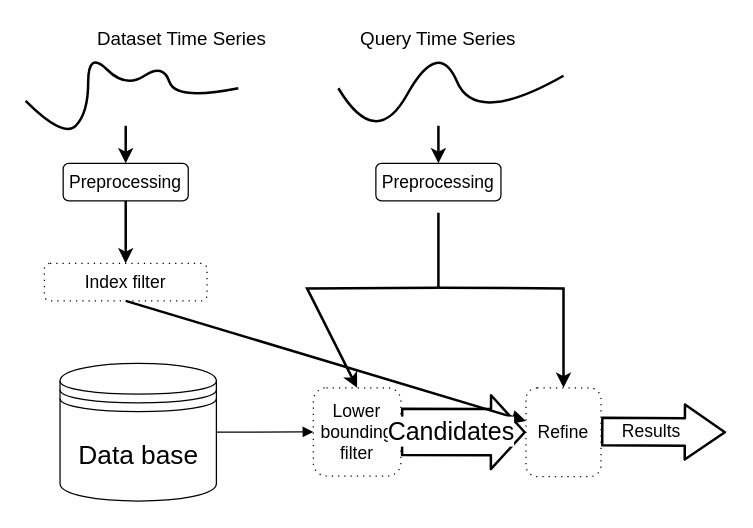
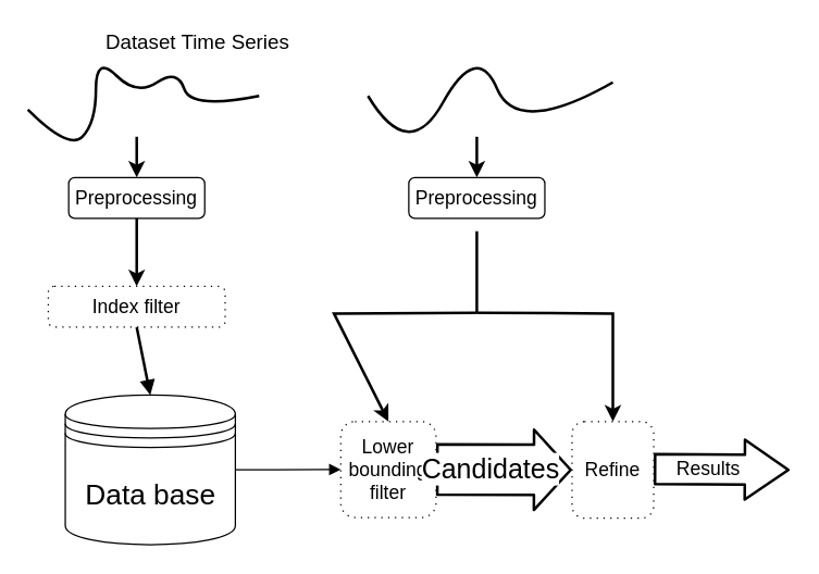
- <mxCell id="13" value="&lt;font style=&quot;font-size: 15px&quot;&gt;Query Time Series&lt;/font&gt;" style="text;html=1;strokeColor=none;fillColor=none;align=center;verticalAlign=middle;whiteSpace=wrap;rounded=0;" vertex="1" parent="1"><mxGeometry x="285" y="20" width="130" height="20" as="geometry" /></mxCell>
- <mxCell id="12" value="" style="endArrow=block;endFill=1;endSize=6;html=1;strokeWidth=2;exitX=0.5;exitY=1;exitDx=0;exitDy=0;" edge="1" parent="1" source="11" target="18"><mxGeometry width="100" relative="1" as="geometry"><mxPoint x="260" y="180" as="sourcePoint" /><mxPoint x="360" y="180" as="targetPoint" /></mxGeometry></mxCell>
+ <mxCell id="12" value="" style="endArrow=block;endFill=1;endSize=6;html=1;strokeWidth=2;exitX=0.5;exitY=1;exitDx=0;exitDy=0;entryX=0.5;entryY=0;entryDx=0;entryDy=0;" edge="1" parent="1" source="11" target="2"><mxGeometry width="100" relative="1" as="geometry"><mxPoint x="260" y="180" as="sourcePoint" /><mxPoint x="360" y="180" as="targetPoint" /></mxGeometry></mxCell>
